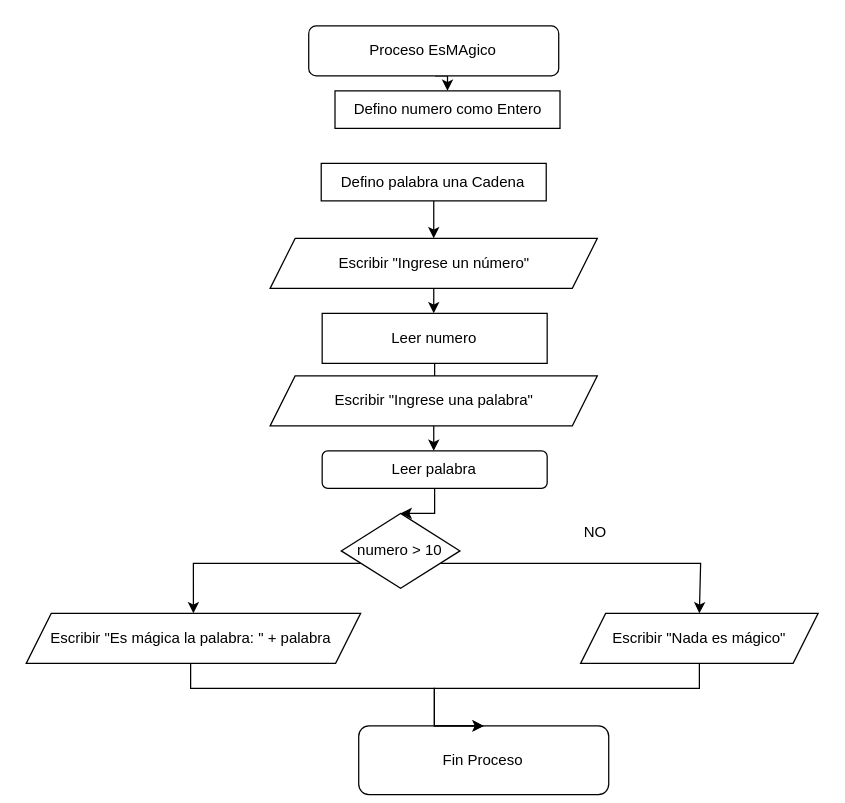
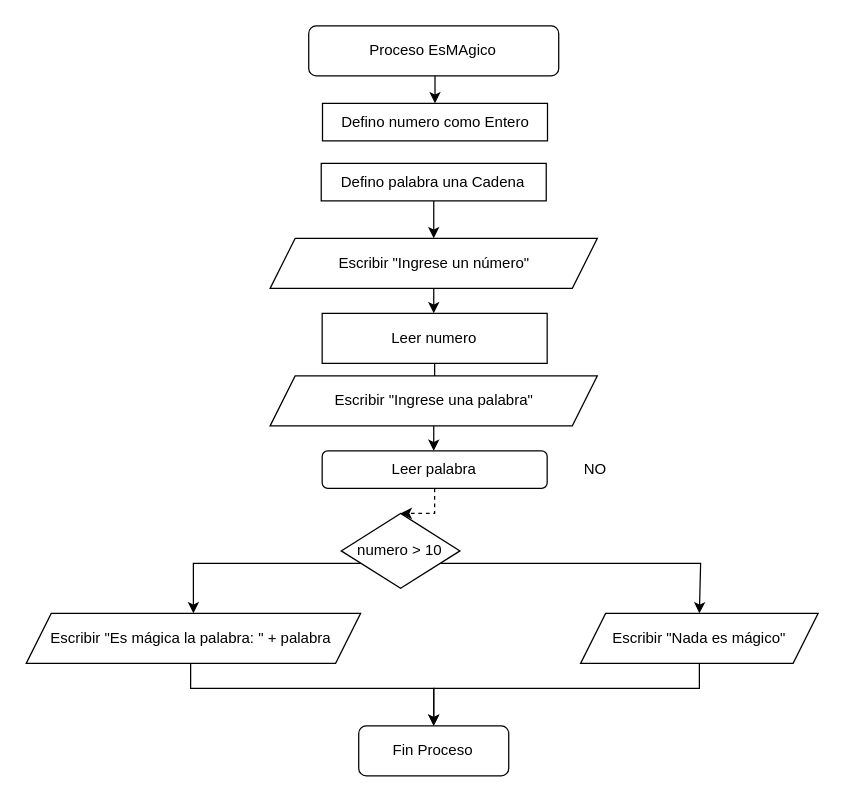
- <mxCell id="4" value="Defino numero como Entero" style="rounded=0;whiteSpace=wrap;html=1;" parent="1" vertex="1"><mxGeometry x="267.5" y="72" width="180" height="30" as="geometry" /></mxCell>
+ <mxCell id="4" value="Defino numero como Entero" style="rounded=0;whiteSpace=wrap;html=1;" parent="1" vertex="1"><mxGeometry x="257.5" y="82" width="180" height="30" as="geometry" /></mxCell>
- <mxCell id="22" style="edgeStyle=orthogonalEdgeStyle;rounded=0;orthogonalLoop=1;jettySize=auto;html=1;entryX=0.5;entryY=0;entryDx=0;entryDy=0;" edge="1" parent="1" source="23" target="12"><mxGeometry relative="1" as="geometry" /></mxCell>
+ <mxCell id="22" style="edgeStyle=orthogonalEdgeStyle;rounded=0;orthogonalLoop=1;jettySize=auto;html=1;entryX=0.5;entryY=0;entryDx=0;entryDy=0;dashed=1;" edge="1" parent="1" source="23" target="12"><mxGeometry relative="1" as="geometry" /></mxCell>
- <mxCell id="17" value="NO" style="text;html=1;align=center;verticalAlign=middle;whiteSpace=wrap;rounded=0;" parent="1" vertex="1"><mxGeometry x="446.48" y="410" width="60" height="30" as="geometry" /></mxCell>
+ <mxCell id="17" value="NO" style="text;html=1;align=center;verticalAlign=middle;whiteSpace=wrap;rounded=0;" parent="1" vertex="1"><mxGeometry x="446.48" y="360" width="60" height="30" as="geometry" /></mxCell>
- <mxCell id="5" value="Fin Proceso" style="rounded=1;whiteSpace=wrap;html=1;" parent="1" vertex="1"><mxGeometry x="286.48" y="580" width="200" height="55" as="geometry" /></mxCell>
+ <mxCell id="5" value="Fin Proceso" style="rounded=1;whiteSpace=wrap;html=1;" parent="1" vertex="1"><mxGeometry x="286.48" y="580" width="120" height="40" as="geometry" /></mxCell>
